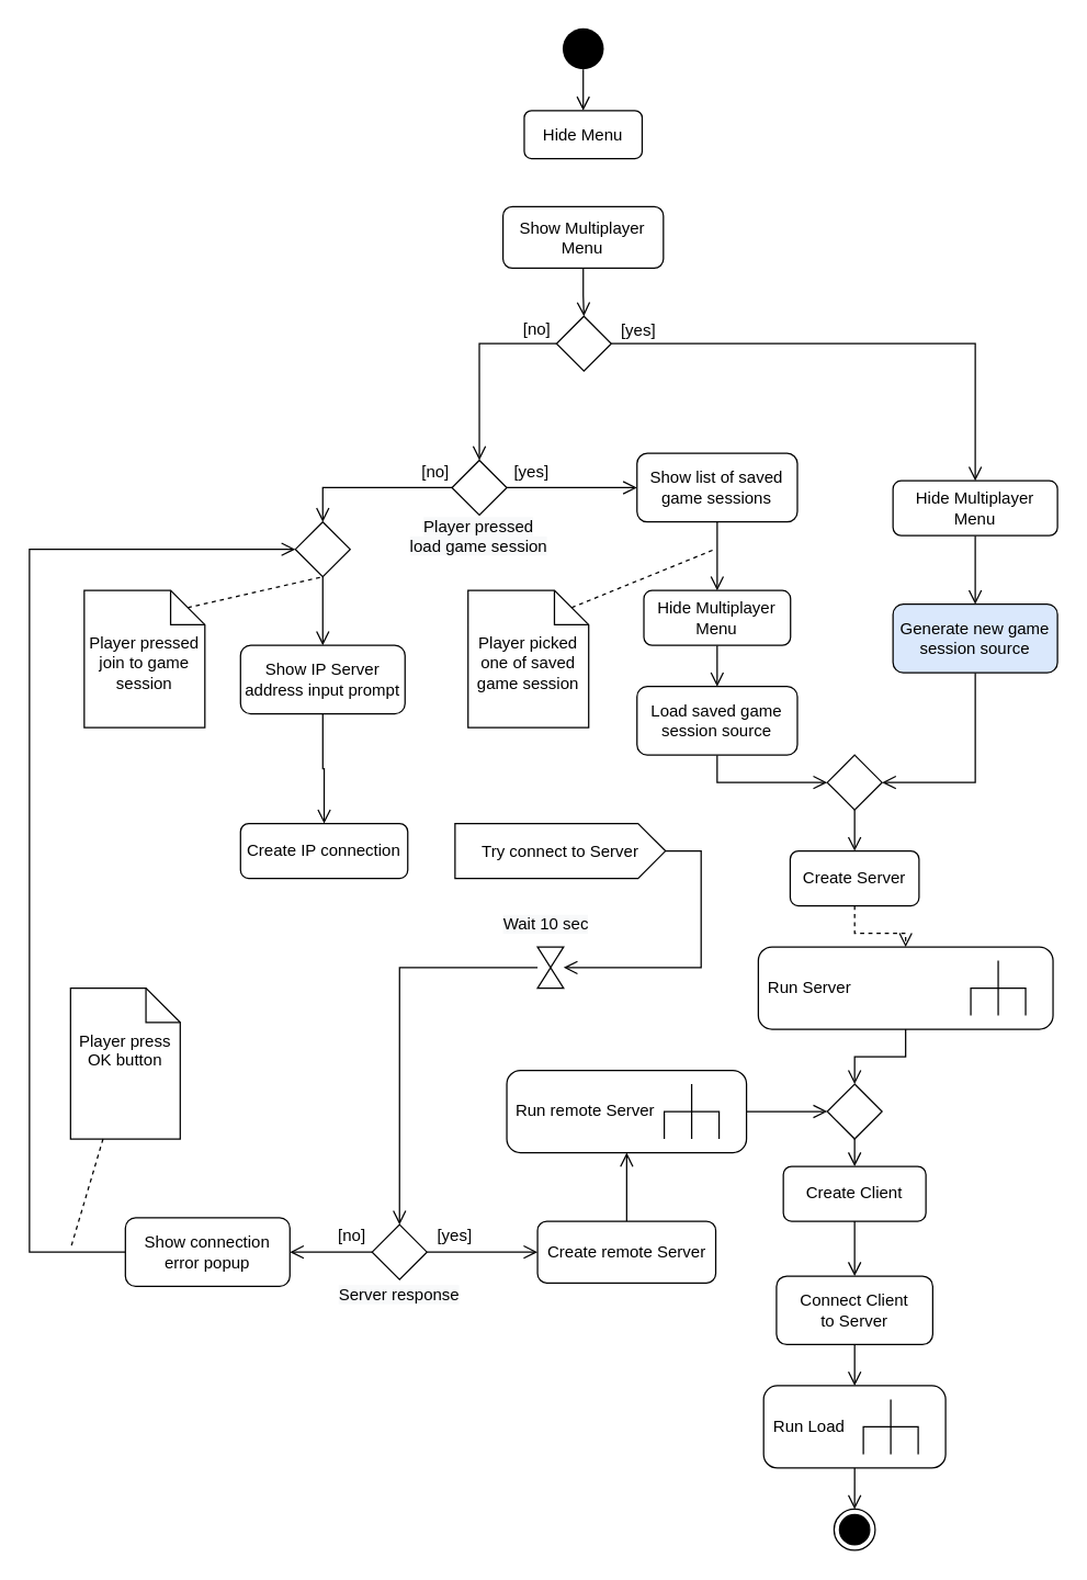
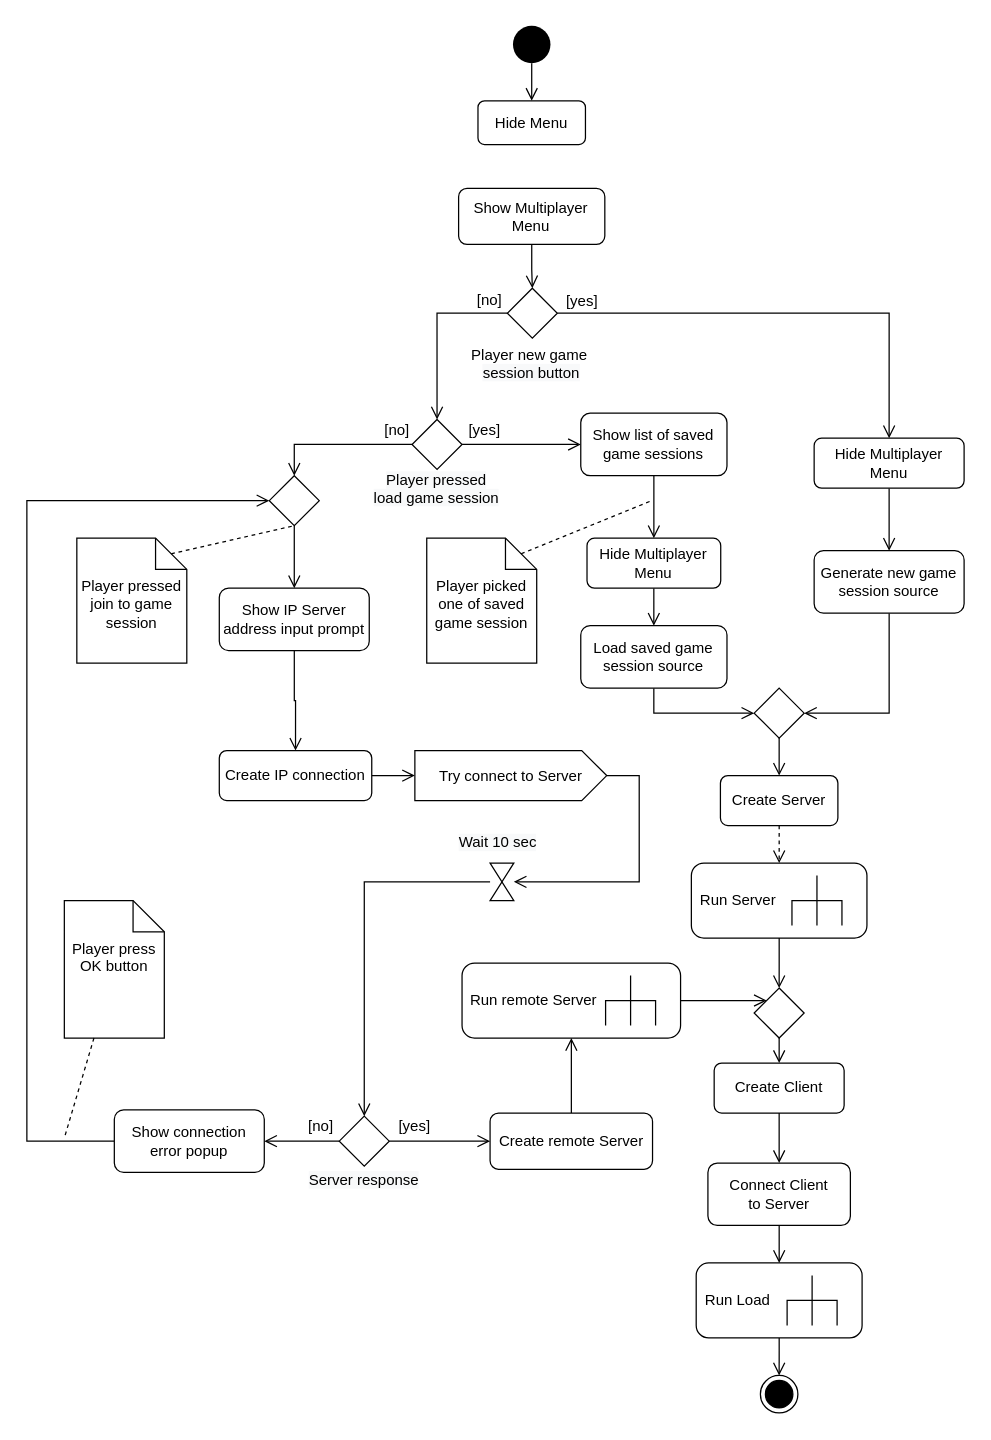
+ <mxCell id="35" value="&lt;div style=&quot;&quot;&gt;Player&amp;nbsp;&lt;span style=&quot;&quot;&gt;new game&amp;nbsp;&lt;/span&gt;&lt;/div&gt;&lt;span style=&quot;color: rgb(0, 0, 0); font-family: Helvetica; font-size: 12px; font-style: normal; font-variant-ligatures: normal; font-variant-caps: normal; font-weight: 400; letter-spacing: normal; orphans: 2; text-indent: 0px; text-transform: none; widows: 2; word-spacing: 0px; -webkit-text-stroke-width: 0px; background-color: rgb(248, 249, 250); text-decoration-thickness: initial; text-decoration-style: initial; text-decoration-color: initial; float: none; display: inline !important;&quot;&gt;session button&lt;/span&gt;" style="text;whiteSpace=wrap;html=1;align=center;" vertex="1" parent="1"><mxGeometry x="364.98" y="270" width="120" height="50" as="geometry" /></mxCell>
- <mxCell id="14" value="&lt;span style=&quot;&quot;&gt;Generate new game session&amp;nbsp;&lt;/span&gt;&lt;span style=&quot;&quot;&gt;source&lt;/span&gt;" style="rounded=1;whiteSpace=wrap;html=1;strokeColor=#000000;strokeWidth=1;fillColor=#dae8fc;" parent="1" vertex="1"><mxGeometry x="650.98" y="440" width="120" height="50" as="geometry" /></mxCell>
+ <mxCell id="14" value="&lt;span style=&quot;&quot;&gt;Generate new game session&amp;nbsp;&lt;/span&gt;&lt;span style=&quot;&quot;&gt;source&lt;/span&gt;" style="rounded=1;whiteSpace=wrap;html=1;strokeColor=#000000;strokeWidth=1;" parent="1" vertex="1"><mxGeometry x="650.98" y="440" width="120" height="50" as="geometry" /></mxCell>
+ <mxCell id="25" style="edgeStyle=orthogonalEdgeStyle;rounded=0;orthogonalLoop=1;jettySize=auto;html=1;endArrow=open;endFill=0;endSize=8;elbow=vertical;" edge="1" parent="1" source="26" target="55"><mxGeometry relative="1" as="geometry"><mxPoint x="248.98" y="770" as="targetPoint" /></mxGeometry></mxCell>
- <mxCell id="44" value="&lt;span style=&quot;text-align: center;&quot;&gt;Run Server&lt;/span&gt;" style="shape=mxgraph.uml25.behaviorAction;html=1;rounded=1;absoluteArcSize=1;arcSize=10;align=left;spacingLeft=5;" vertex="1" parent="1"><mxGeometry x="552.73" y="690" width="215" height="60" as="geometry" /></mxCell>
+ <mxCell id="44" value="&lt;span style=&quot;text-align: center;&quot;&gt;Run Server&lt;/span&gt;" style="shape=mxgraph.uml25.behaviorAction;html=1;rounded=1;absoluteArcSize=1;arcSize=10;align=left;spacingLeft=5;" vertex="1" parent="1"><mxGeometry x="552.73" y="690" width="140.5" height="60" as="geometry" /></mxCell>
- <mxCell id="61" value="&lt;span style=&quot;text-align: center;&quot;&gt;Run remote Server&lt;/span&gt;" style="shape=mxgraph.uml25.behaviorAction;html=1;rounded=1;absoluteArcSize=1;arcSize=10;align=left;spacingLeft=5;" vertex="1" parent="1"><mxGeometry x="369.23" y="780" width="174.87" height="60" as="geometry" /></mxCell>
+ <mxCell id="61" value="&lt;span style=&quot;text-align: center;&quot;&gt;Run remote Server&lt;/span&gt;" style="shape=mxgraph.uml25.behaviorAction;html=1;rounded=1;absoluteArcSize=1;arcSize=10;align=left;spacingLeft=5;" vertex="1" parent="1"><mxGeometry x="369.23" y="770" width="174.87" height="60" as="geometry" /></mxCell>
